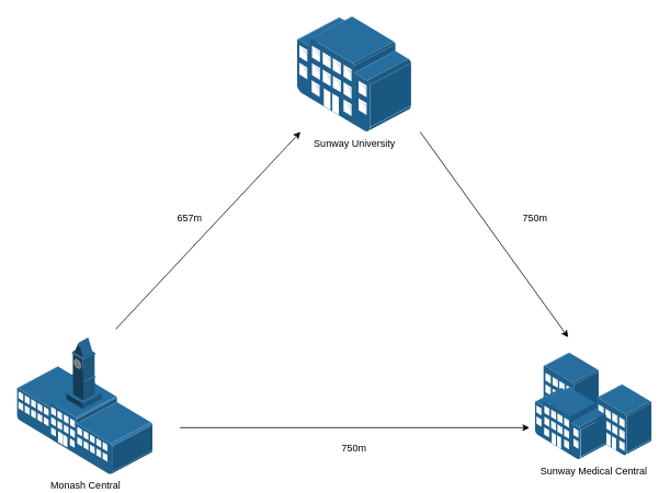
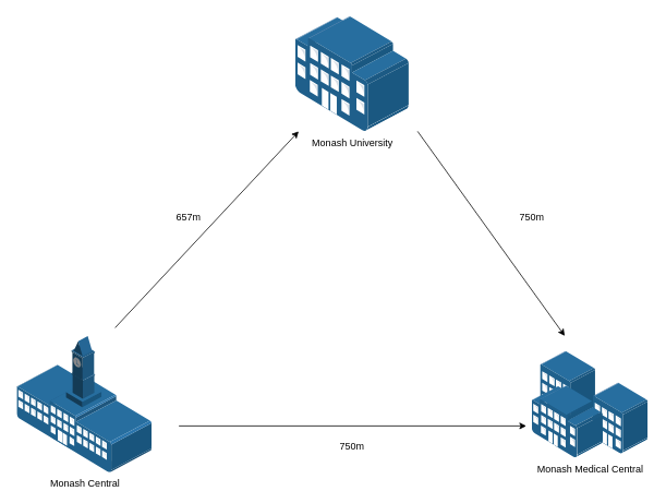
- <mxCell id="2" value="Sunway University" style="points=[];aspect=fixed;html=1;align=center;shadow=0;dashed=0;image;image=img/lib/allied_telesis/buildings/Large_Building.svg;" vertex="1" parent="1"><mxGeometry x="360" y="20" width="140" height="140" as="geometry" /></mxCell>
+ <mxCell id="2" value="Monash University" style="points=[];aspect=fixed;html=1;align=center;shadow=0;dashed=0;image;image=img/lib/allied_telesis/buildings/Large_Building.svg;" vertex="1" parent="1"><mxGeometry x="360" y="20" width="140" height="140" as="geometry" /></mxCell>
- <mxCell id="3" value="Sunway Medical Central&lt;br&gt;" style="points=[];aspect=fixed;html=1;align=center;shadow=0;dashed=0;image;image=img/lib/allied_telesis/buildings/Building_Cluster.svg;" vertex="1" parent="1"><mxGeometry x="650" y="428.9" width="141.95" height="130" as="geometry" /></mxCell>
+ <mxCell id="3" value="Monash Medical Central&lt;br&gt;" style="points=[];aspect=fixed;html=1;align=center;shadow=0;dashed=0;image;image=img/lib/allied_telesis/buildings/Building_Cluster.svg;" vertex="1" parent="1"><mxGeometry x="650" y="428.9" width="141.95" height="130" as="geometry" /></mxCell>
